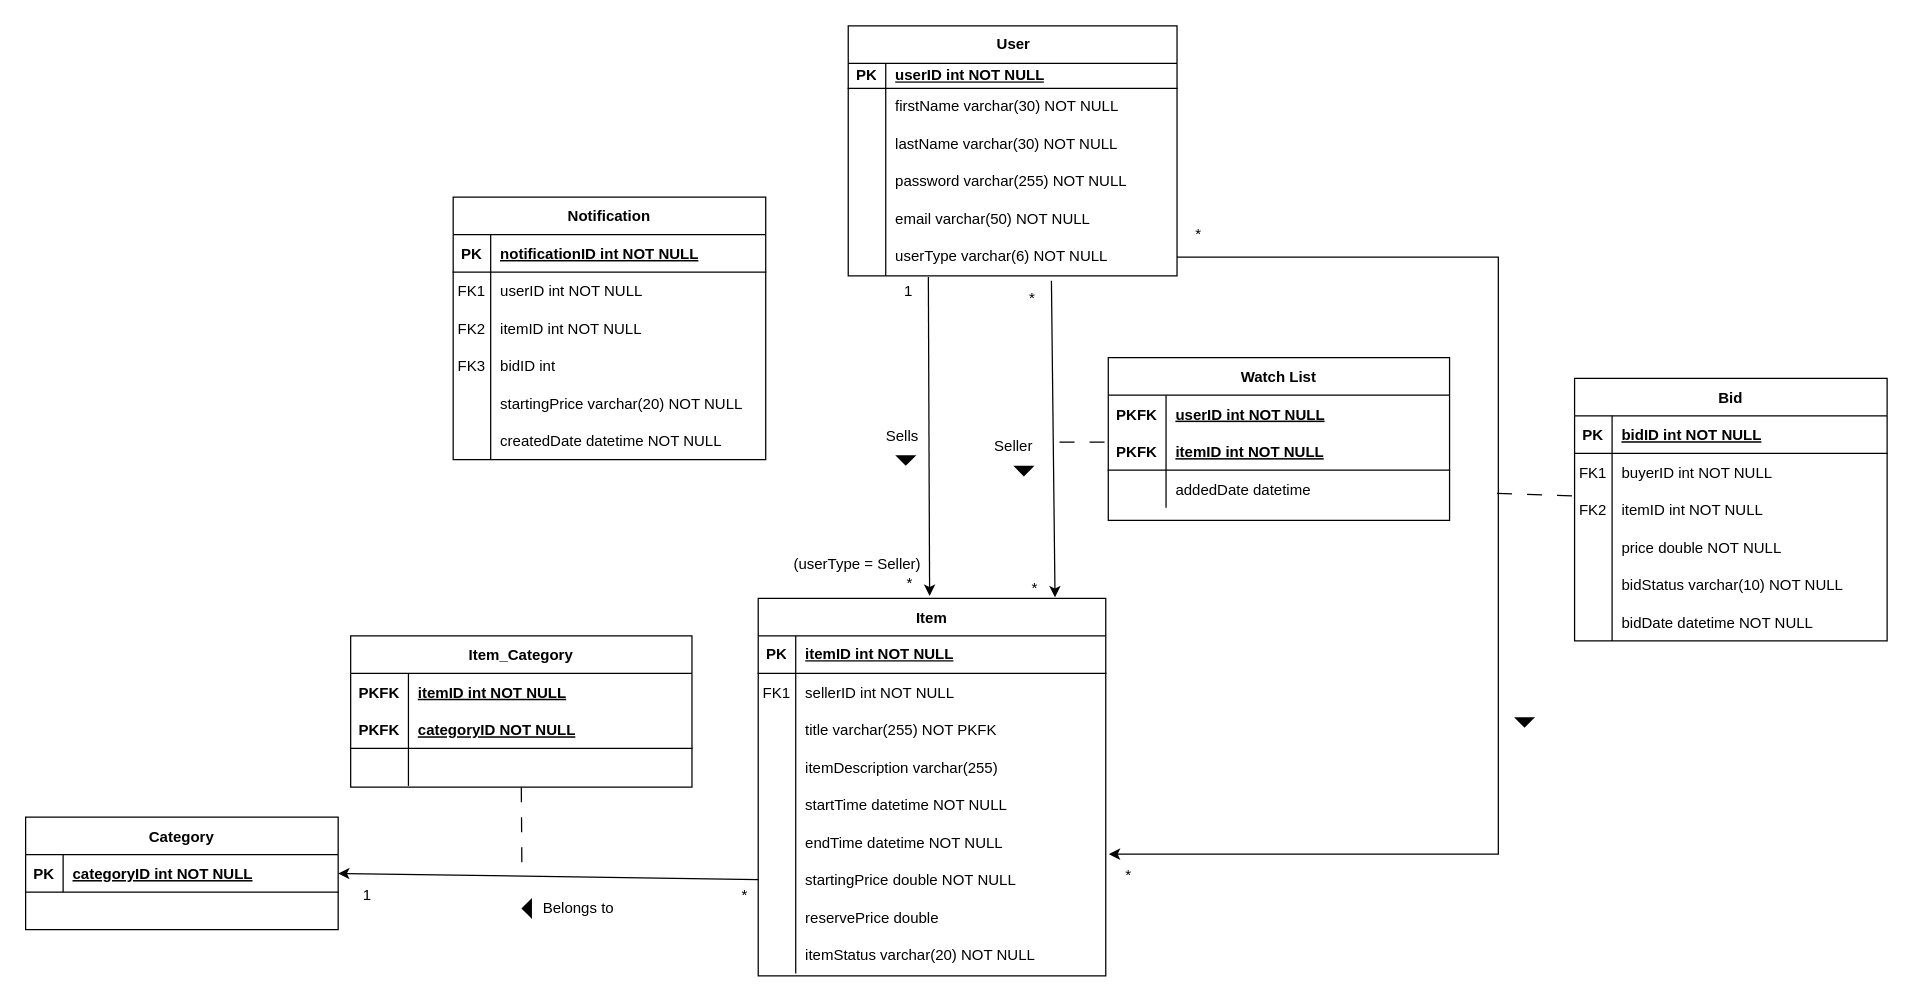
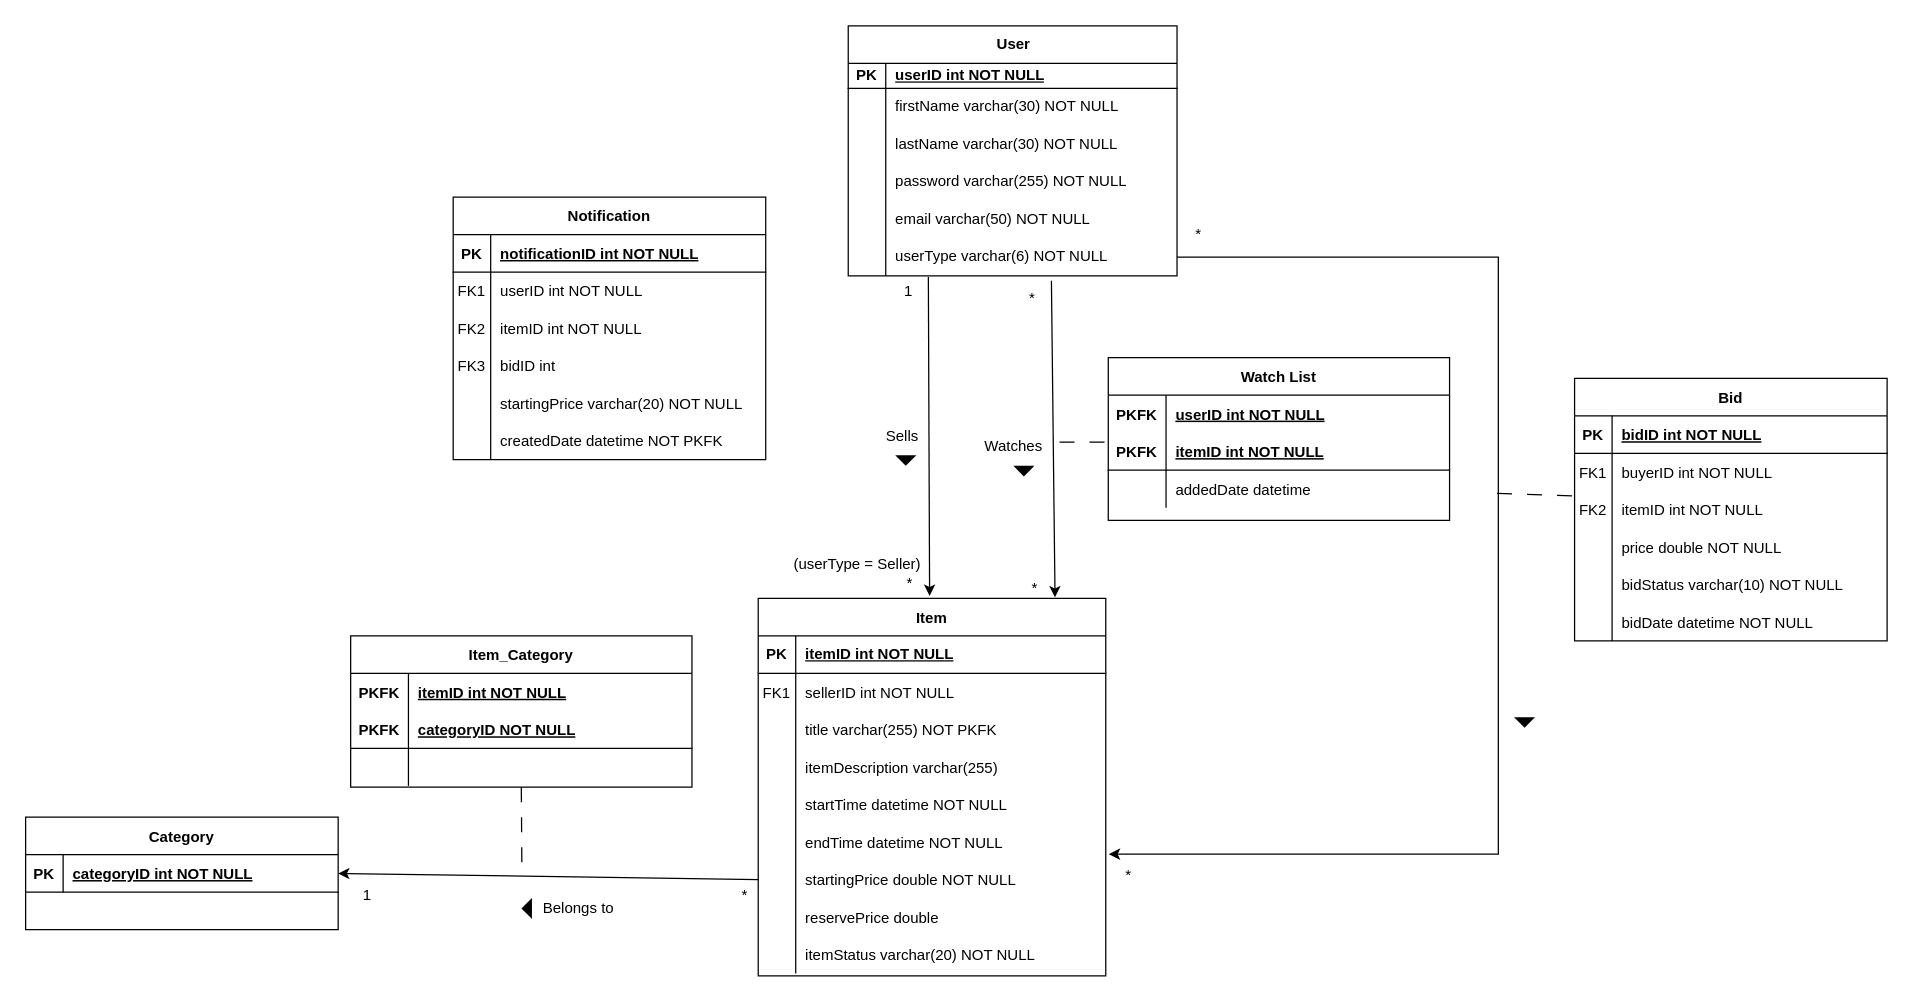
- <mxCell id="135" value="createdDate datetime NOT NULL" style="shape=partialRectangle;overflow=hidden;connectable=0;fillColor=none;top=0;left=0;bottom=0;right=0;align=left;spacingLeft=6;" parent="133" vertex="1"><mxGeometry x="30" width="220" height="30" as="geometry"><mxRectangle width="220" height="30" as="alternateBounds" /></mxGeometry></mxCell>
+ <mxCell id="135" value="createdDate datetime NOT PKFK" style="shape=partialRectangle;overflow=hidden;connectable=0;fillColor=none;top=0;left=0;bottom=0;right=0;align=left;spacingLeft=6;" parent="133" vertex="1"><mxGeometry x="30" width="220" height="30" as="geometry"><mxRectangle width="220" height="30" as="alternateBounds" /></mxGeometry></mxCell>
- <mxCell id="78" value="&lt;font style=&quot;font-size: 12px;&quot;&gt;Seller&lt;/font&gt;" style="text;html=1;align=center;verticalAlign=middle;resizable=0;points=[];autosize=1;strokeColor=none;fillColor=none;strokeWidth=5;" parent="1" vertex="1"><mxGeometry x="777.5" y="344" width="64" height="26" as="geometry" /></mxCell>
+ <mxCell id="78" value="&lt;font style=&quot;font-size: 12px;&quot;&gt;Watches&lt;/font&gt;" style="text;html=1;align=center;verticalAlign=middle;resizable=0;points=[];autosize=1;strokeColor=none;fillColor=none;strokeWidth=5;" parent="1" vertex="1"><mxGeometry x="777.5" y="344" width="64" height="26" as="geometry" /></mxCell>
